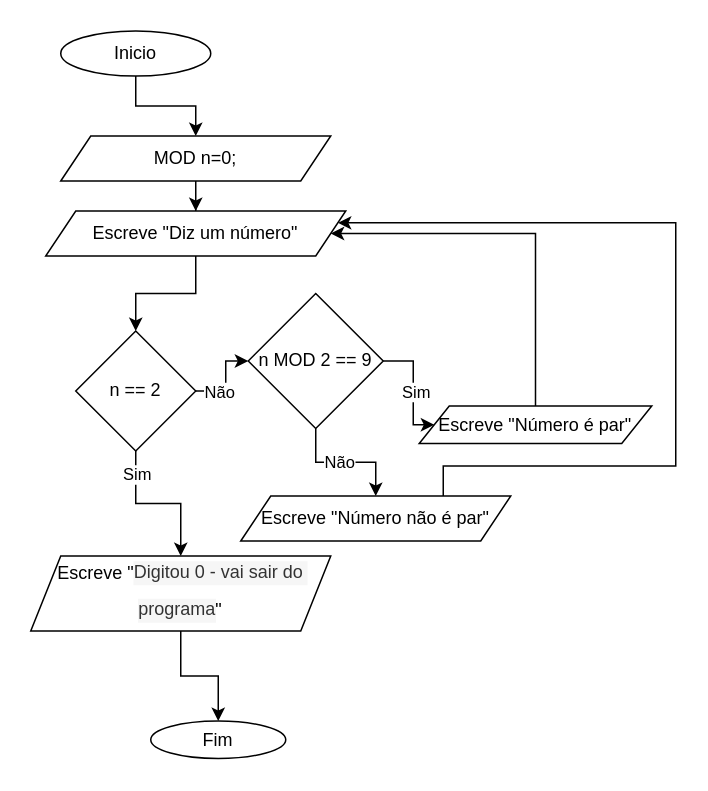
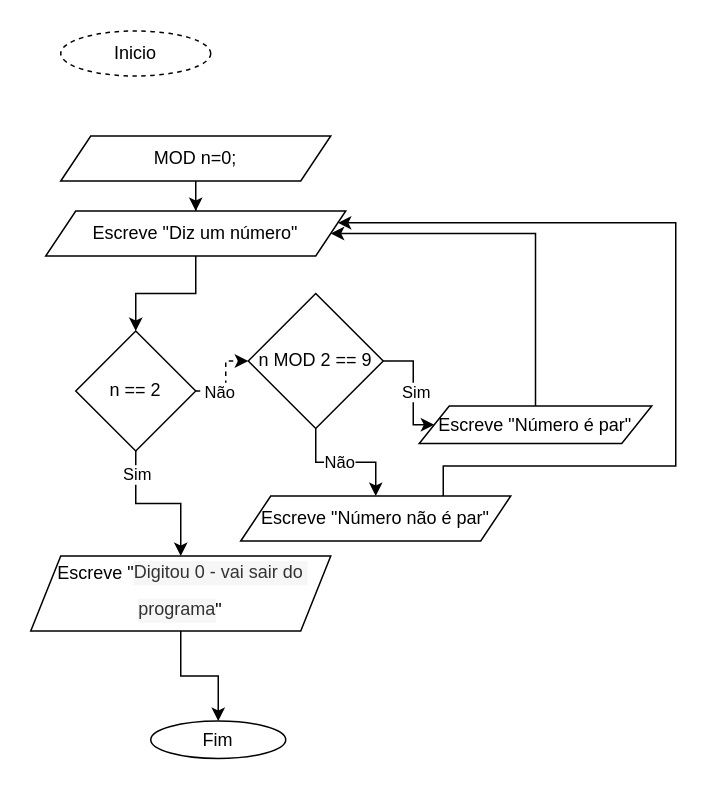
- <mxCell id="3" value="Inicio" style="ellipse;whiteSpace=wrap;html=1;" vertex="1" parent="1"><mxGeometry x="40" y="20" width="100" height="30" as="geometry" /></mxCell>
+ <mxCell id="3" value="Inicio" style="ellipse;whiteSpace=wrap;html=1;dashed=1;" vertex="1" parent="1"><mxGeometry x="40" y="20" width="100" height="30" as="geometry" /></mxCell>
- <mxCell id="2" value="" style="edgeStyle=orthogonalEdgeStyle;rounded=0;orthogonalLoop=1;jettySize=auto;html=1;" edge="1" parent="1" source="3" target="7"><mxGeometry relative="1" as="geometry" /></mxCell>
- <mxCell id="19" value="" style="edgeStyle=orthogonalEdgeStyle;rounded=0;orthogonalLoop=1;jettySize=auto;html=1;" edge="1" parent="1" source="21" target="12"><mxGeometry relative="1" as="geometry" /></mxCell>
+ <mxCell id="19" value="" style="edgeStyle=orthogonalEdgeStyle;rounded=0;orthogonalLoop=1;jettySize=auto;html=1;dashed=1;" edge="1" parent="1" source="21" target="12"><mxGeometry relative="1" as="geometry" /></mxCell>
